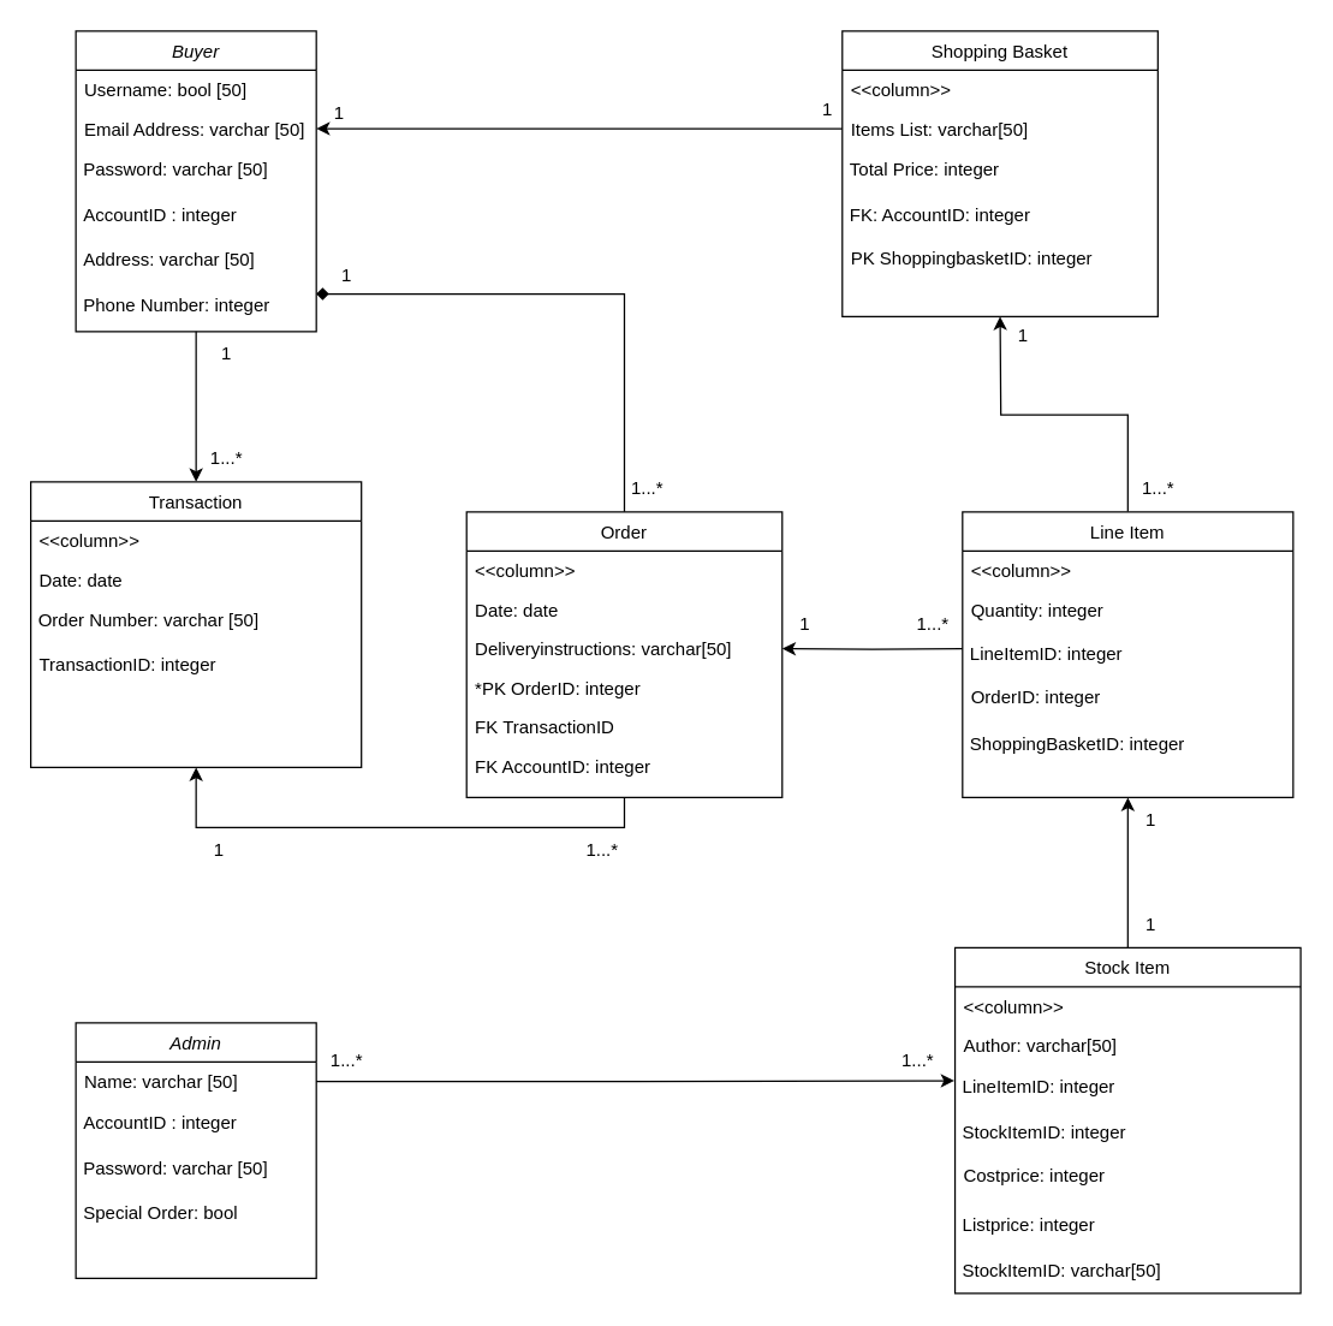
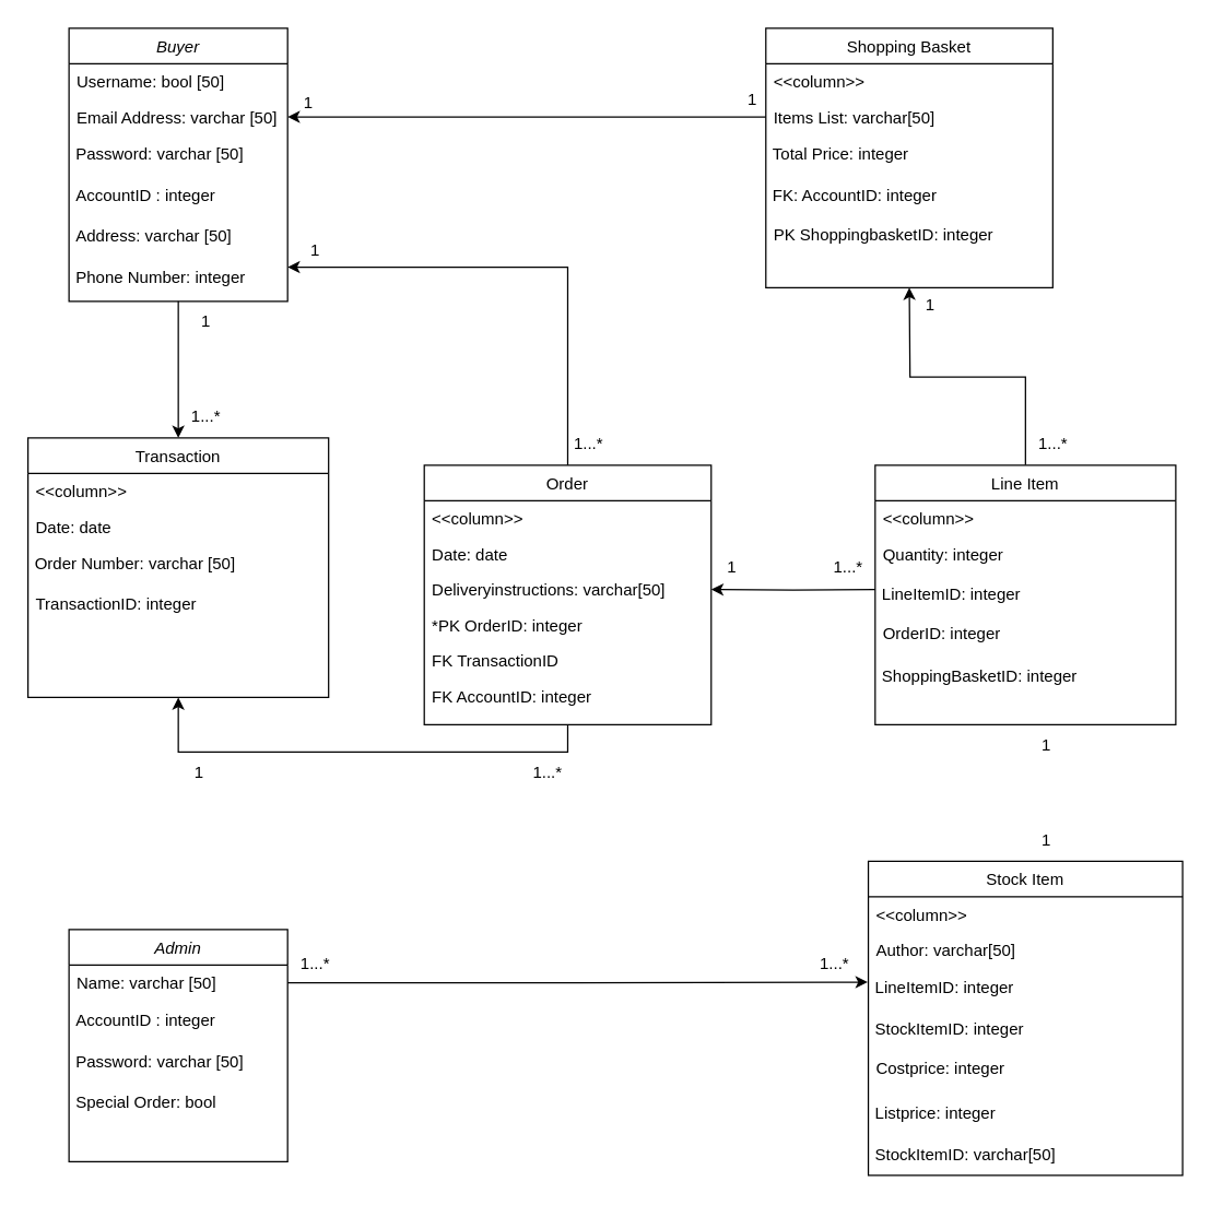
- <mxCell id="33" style="edgeStyle=orthogonalEdgeStyle;rounded=0;orthogonalLoop=1;jettySize=auto;html=1;exitX=0.5;exitY=0;exitDx=0;exitDy=0;entryX=1;entryY=0.233;entryDx=0;entryDy=0;entryPerimeter=0;endArrow=diamond;" parent="1" source="10" target="9" edge="1"><mxGeometry relative="1" as="geometry" /></mxCell>
+ <mxCell id="33" style="edgeStyle=orthogonalEdgeStyle;rounded=0;orthogonalLoop=1;jettySize=auto;html=1;exitX=0.5;exitY=0;exitDx=0;exitDy=0;entryX=1;entryY=0.233;entryDx=0;entryDy=0;entryPerimeter=0;" parent="1" source="10" target="9" edge="1"><mxGeometry relative="1" as="geometry" /></mxCell>
- <mxCell id="43" style="edgeStyle=orthogonalEdgeStyle;rounded=0;orthogonalLoop=1;jettySize=auto;html=1;exitX=0.5;exitY=0;exitDx=0;exitDy=0;entryX=0.5;entryY=1;entryDx=0;entryDy=0;" parent="1" source="44" target="37" edge="1"><mxGeometry relative="1" as="geometry" /></mxCell>
